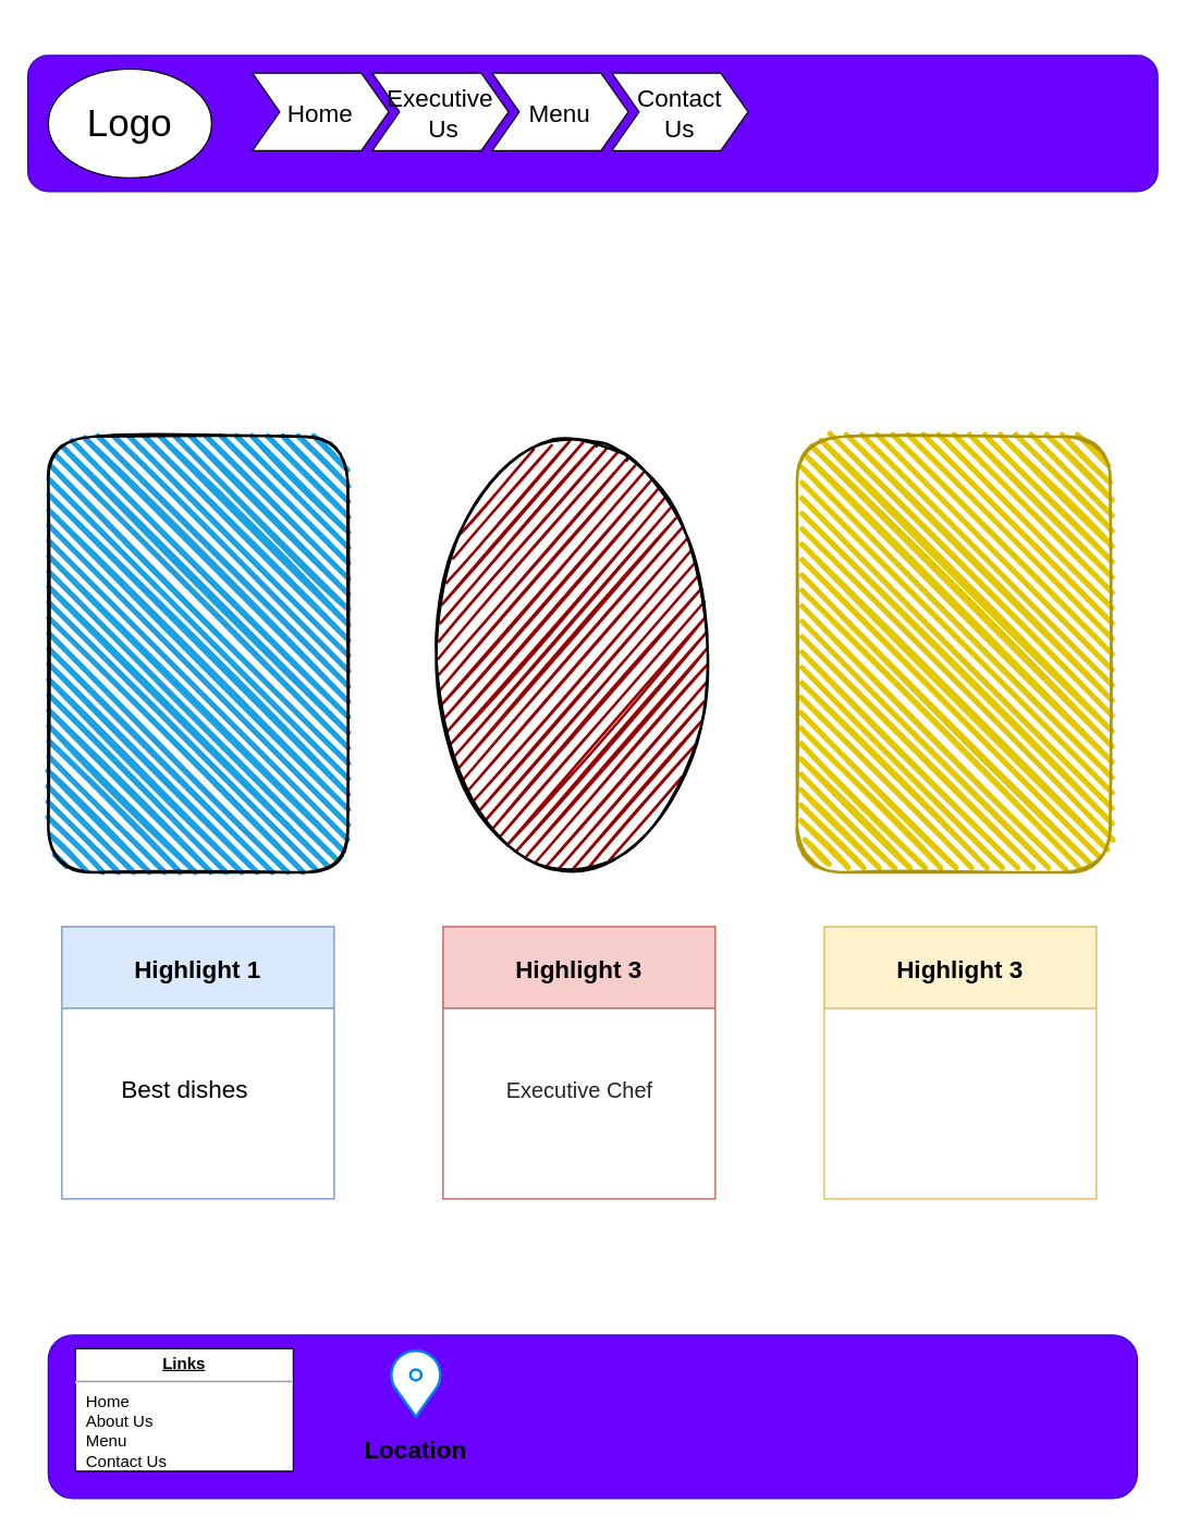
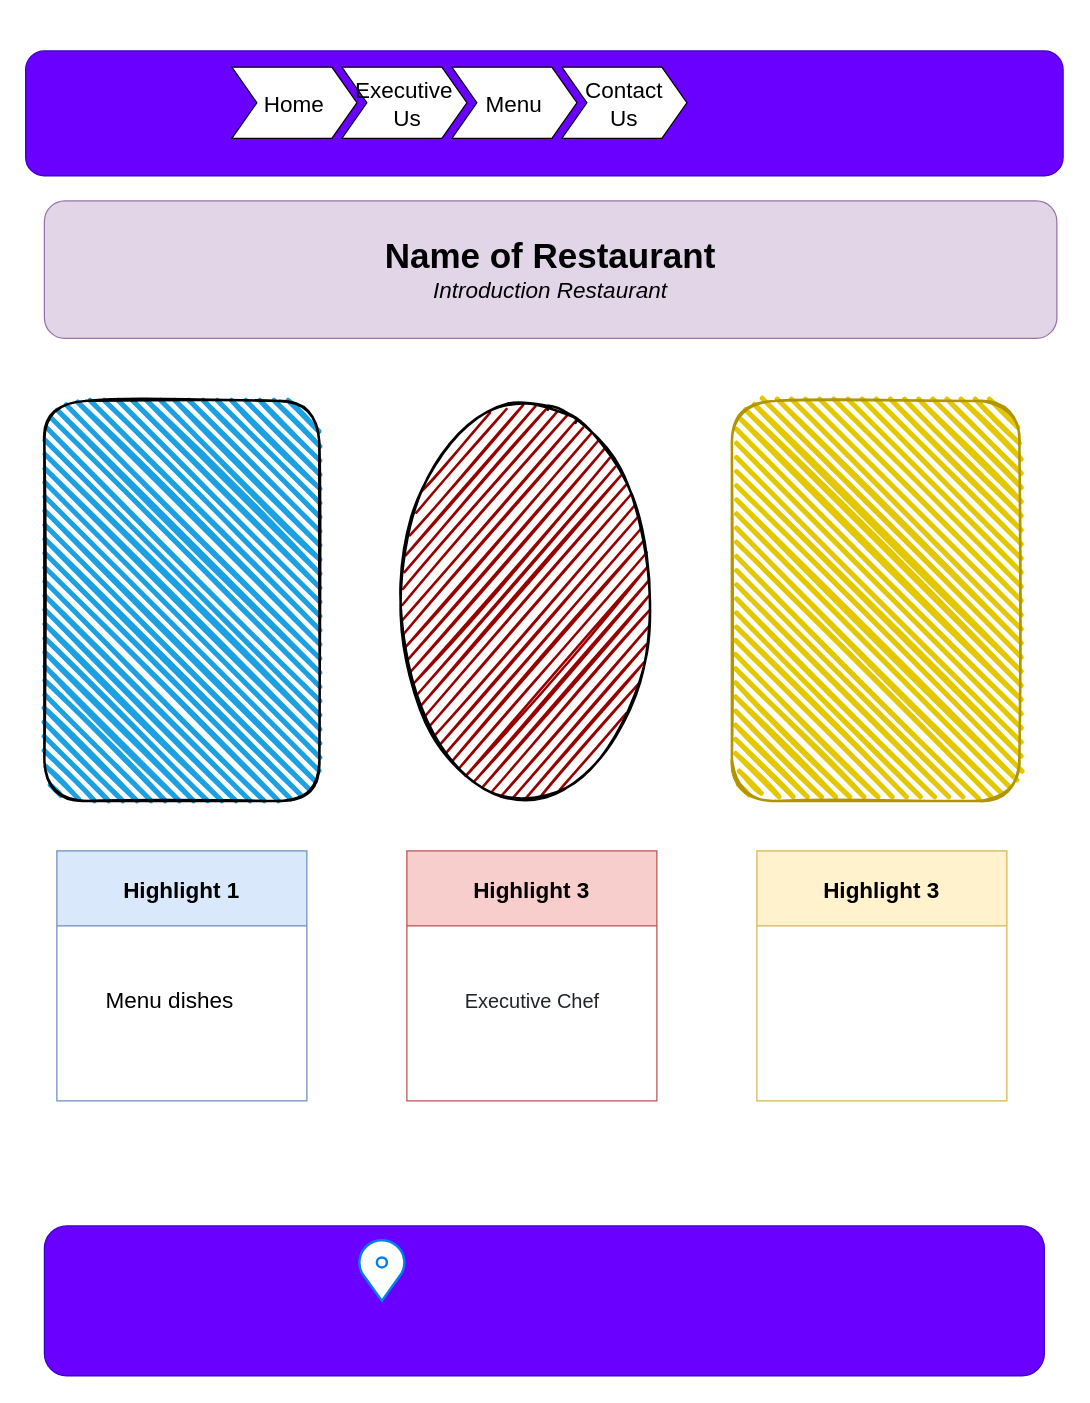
- <mxCell id="4" value="&lt;font style=&quot;font-size: 28px&quot;&gt;Logo&lt;/font&gt;" style="ellipse;whiteSpace=wrap;html=1;" vertex="1" parent="1"><mxGeometry x="35" y="50" width="120" height="80" as="geometry" /></mxCell>
+ <mxCell id="10" value="&lt;font style=&quot;font-size: 28px&quot;&gt;&lt;b&gt;Name of Restaurant&lt;/b&gt;&lt;/font&gt;&lt;br&gt;&lt;i&gt;Introduction Restaurant&lt;/i&gt;" style="rounded=1;whiteSpace=wrap;html=1;fontSize=18;fillColor=#e1d5e7;strokeColor=#9673a6;" vertex="1" parent="1"><mxGeometry x="35" y="160" width="810" height="110" as="geometry" /></mxCell>
- <mxCell id="22" value="Best dishes" style="text;html=1;align=center;verticalAlign=middle;resizable=0;points=[];autosize=1;strokeColor=none;fillColor=none;fontSize=18;" vertex="1" parent="1"><mxGeometry x="80" y="785" width="110" height="30" as="geometry" /></mxCell>
+ <mxCell id="22" value="Menu dishes" style="text;html=1;align=center;verticalAlign=middle;resizable=0;points=[];autosize=1;strokeColor=none;fillColor=none;fontSize=18;" vertex="1" parent="1"><mxGeometry x="80" y="785" width="110" height="30" as="geometry" /></mxCell>
- <mxCell id="11" value="&lt;p style=&quot;margin: 0px ; margin-top: 4px ; text-align: center ; text-decoration: underline&quot;&gt;&lt;b&gt;Links&lt;/b&gt;&lt;/p&gt;&lt;hr&gt;&lt;p style=&quot;margin: 0px ; margin-left: 8px&quot;&gt;Home&lt;br&gt;About Us&lt;br&gt;Menu&lt;/p&gt;&lt;p style=&quot;margin: 0px ; margin-left: 8px&quot;&gt;Contact Us&lt;/p&gt;" style="verticalAlign=top;align=left;overflow=fill;fontSize=12;fontFamily=Helvetica;html=1;" vertex="1" parent="1"><mxGeometry x="55" y="990" width="160" height="90" as="geometry" /></mxCell>
- <mxCell id="14" value="Location" style="text;align=center;fontStyle=1;verticalAlign=middle;spacingLeft=3;spacingRight=3;strokeColor=none;rotatable=0;points=[[0,0.5],[1,0.5]];portConstraint=eastwest;fontSize=18;" vertex="1" parent="1"><mxGeometry x="265" y="1050" width="80" height="26" as="geometry" /></mxCell>
